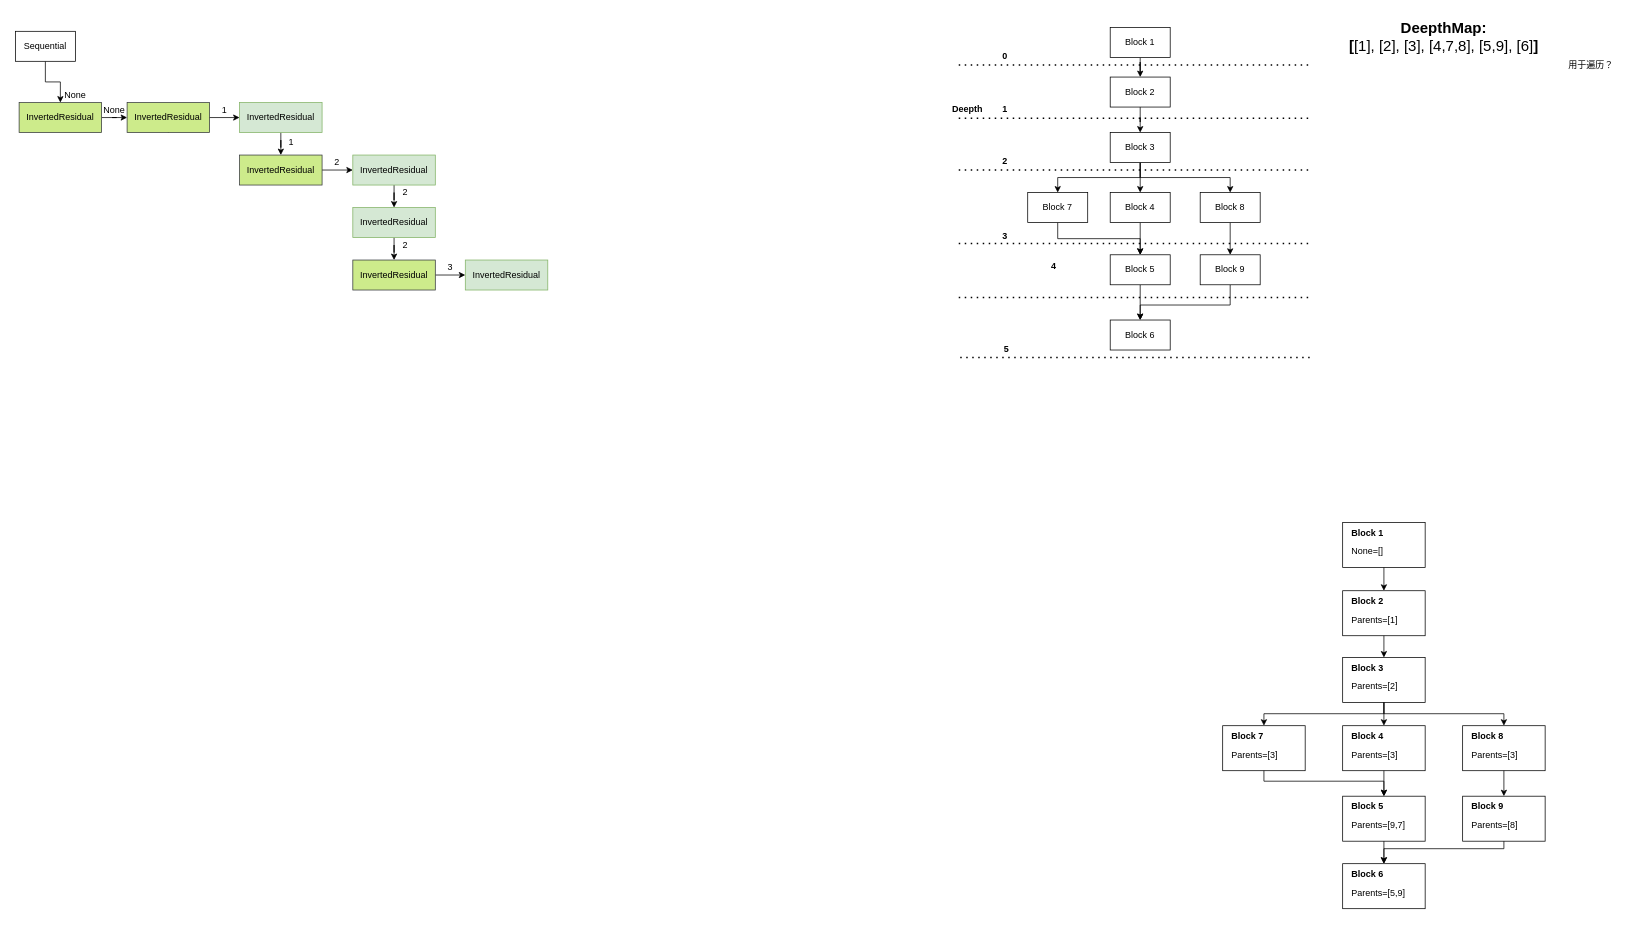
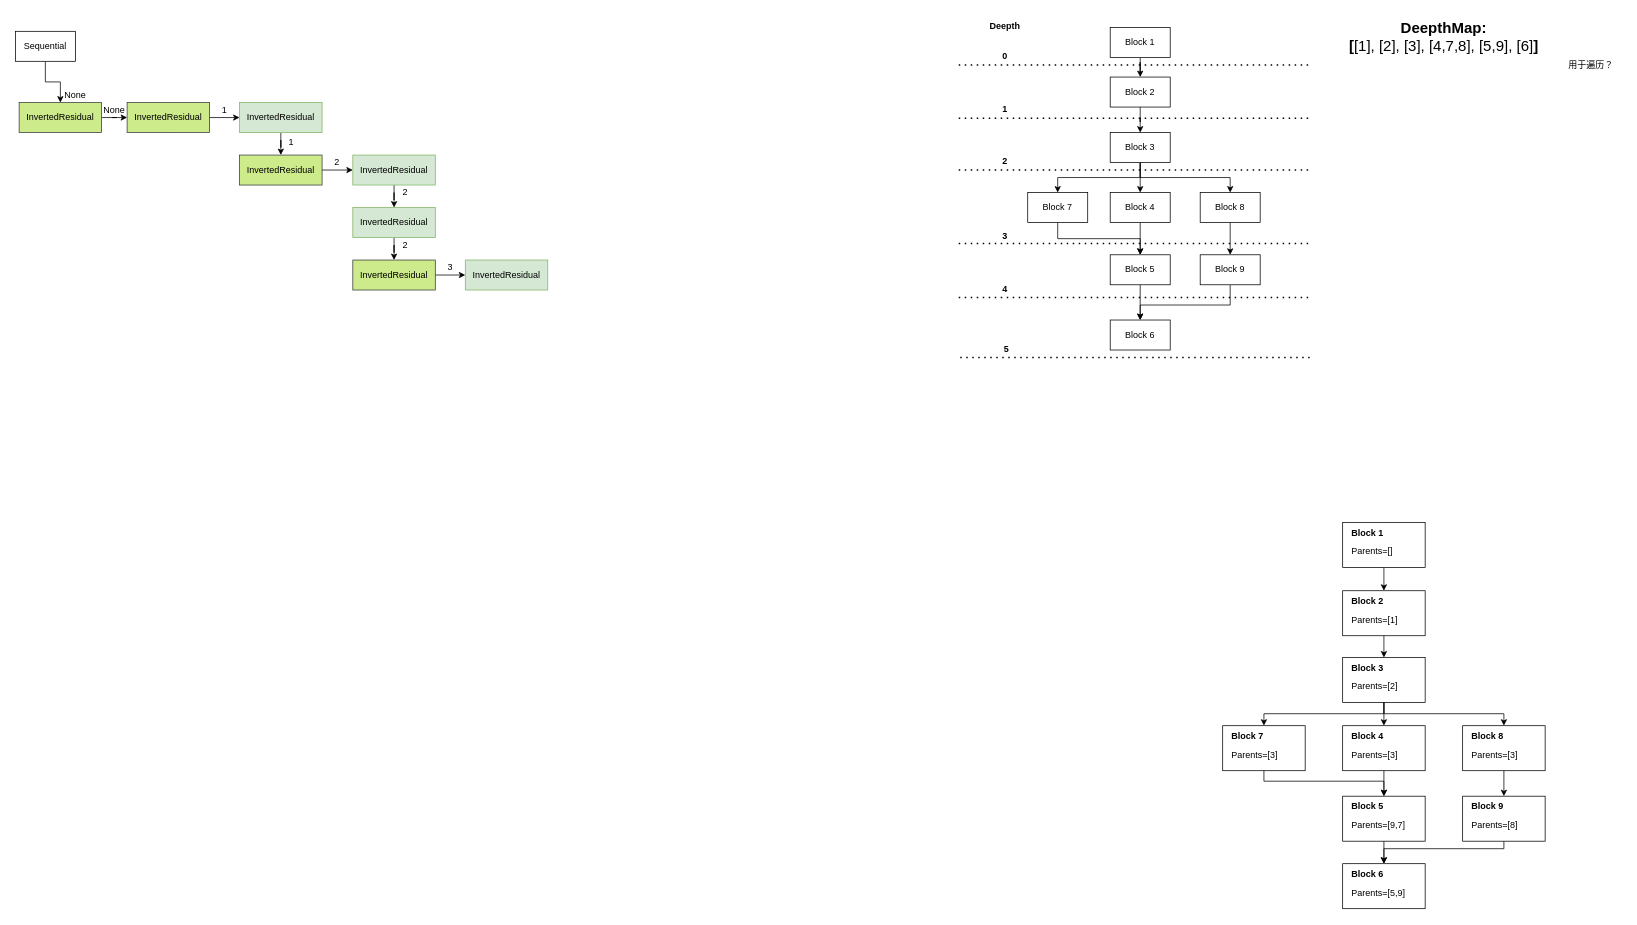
- <mxCell id="48" value="&lt;b&gt;Deepth&lt;/b&gt;" style="text;html=1;strokeColor=none;fillColor=none;align=center;verticalAlign=middle;whiteSpace=wrap;rounded=0;" vertex="1" parent="1"><mxGeometry x="1270" y="135" width="40" height="20" as="geometry" /></mxCell>
+ <mxCell id="48" value="&lt;b&gt;Deepth&lt;/b&gt;" style="text;html=1;strokeColor=none;fillColor=none;align=center;verticalAlign=middle;whiteSpace=wrap;rounded=0;" vertex="1" parent="1"><mxGeometry x="1320" y="25" width="40" height="20" as="geometry" /></mxCell>
- <mxCell id="53" value="4" style="text;html=1;strokeColor=none;fillColor=none;align=center;verticalAlign=middle;whiteSpace=wrap;rounded=0;fontStyle=1" vertex="1" parent="1"><mxGeometry x="1385" y="345" width="40" height="20" as="geometry" /></mxCell>
+ <mxCell id="53" value="4" style="text;html=1;strokeColor=none;fillColor=none;align=center;verticalAlign=middle;whiteSpace=wrap;rounded=0;fontStyle=1" vertex="1" parent="1"><mxGeometry x="1320" y="375" width="40" height="20" as="geometry" /></mxCell>
- <mxCell id="64" value="None=[]" style="text;whiteSpace=wrap;html=1;" vertex="1" parent="61"><mxGeometry x="10" y="25" width="80" height="20" as="geometry" /></mxCell>
+ <mxCell id="64" value="Parents=[]" style="text;whiteSpace=wrap;html=1;" vertex="1" parent="61"><mxGeometry x="10" y="25" width="80" height="20" as="geometry" /></mxCell>
